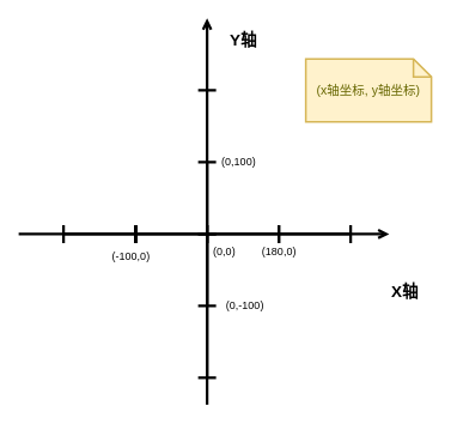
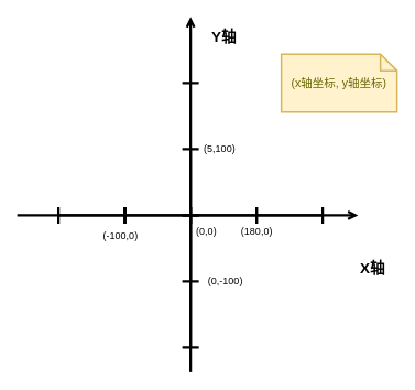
- <mxCell id="14" value="(0,100)" style="text;html=1;align=center;verticalAlign=middle;resizable=0;points=[];autosize=1;strokeColor=none;fillColor=none;" parent="1" vertex="1"><mxGeometry x="235" y="165" width="60" height="30" as="geometry" /></mxCell>
+ <mxCell id="14" value="(5,100)" style="text;html=1;align=center;verticalAlign=middle;resizable=0;points=[];autosize=1;strokeColor=none;fillColor=none;" parent="1" vertex="1"><mxGeometry x="235" y="165" width="60" height="30" as="geometry" /></mxCell>
